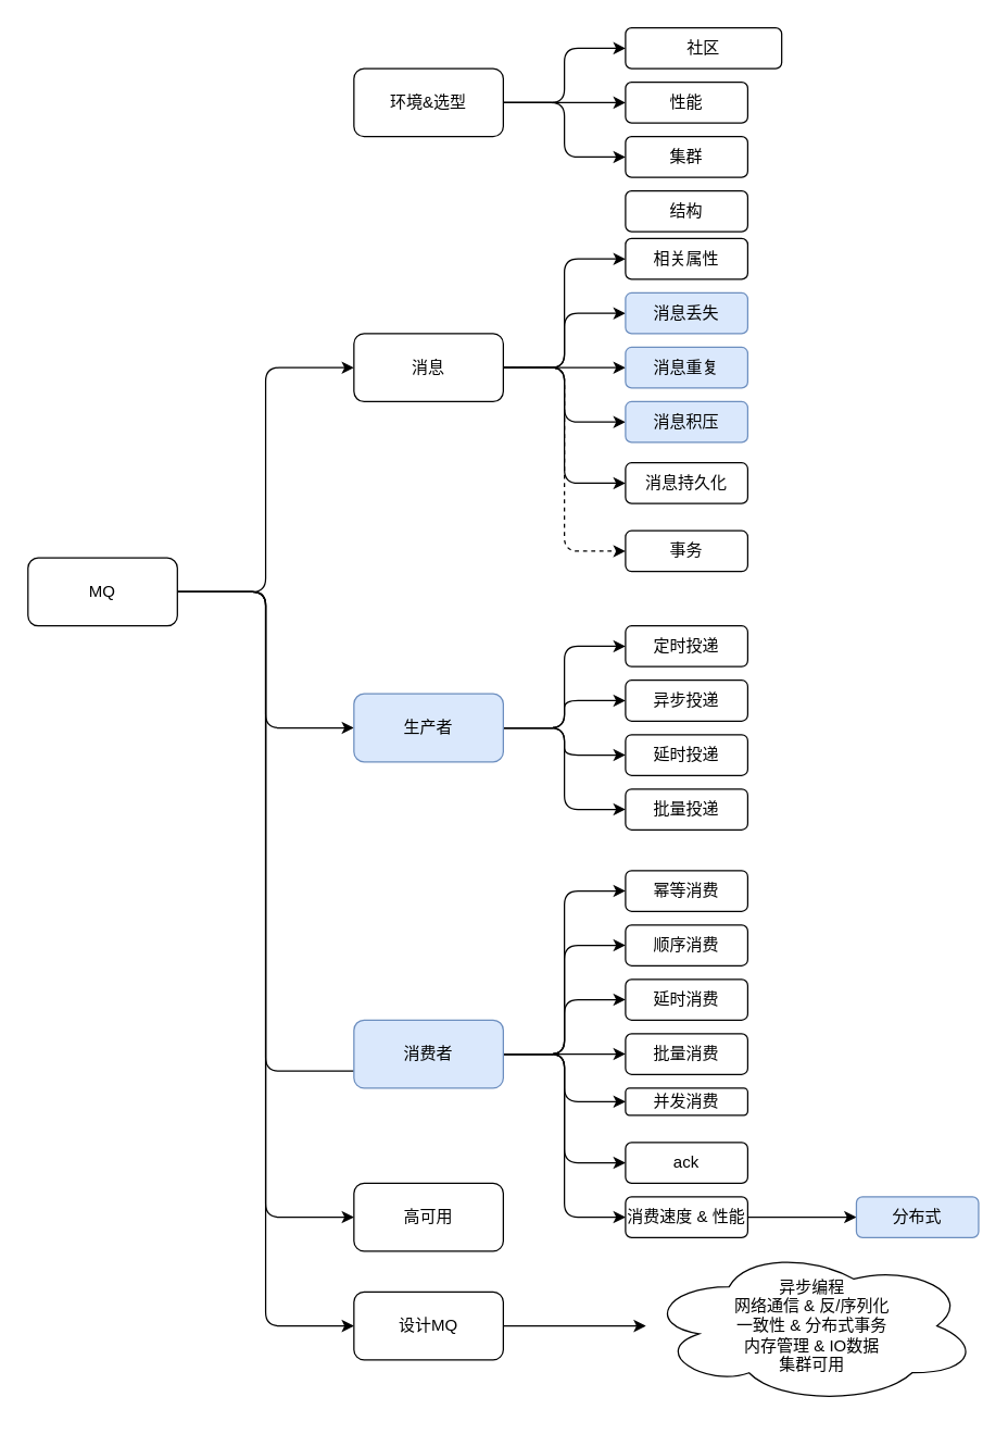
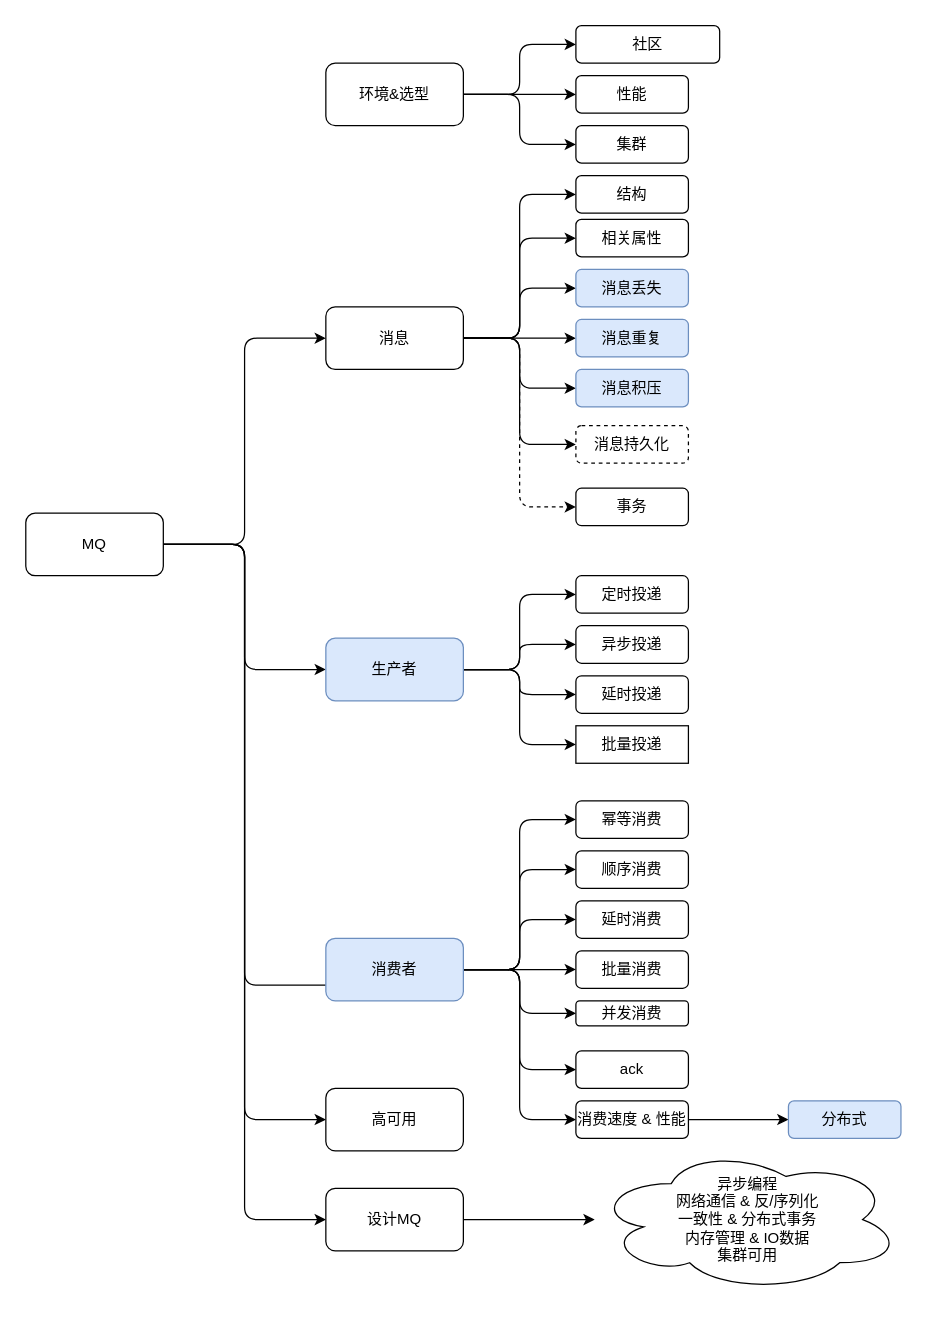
+ <mxCell id="15" style="edgeStyle=orthogonalEdgeStyle;rounded=1;orthogonalLoop=1;jettySize=auto;html=1;entryX=0;entryY=0.5;entryDx=0;entryDy=0;" parent="1" source="22" target="23" edge="1"><mxGeometry relative="1" as="geometry" /></mxCell>
- <mxCell id="28" value="消息持久化" style="rounded=1;whiteSpace=wrap;html=1;" parent="1" vertex="1"><mxGeometry x="460" y="340" width="90" height="30" as="geometry" /></mxCell>
+ <mxCell id="28" value="消息持久化" style="rounded=1;whiteSpace=wrap;html=1;dashed=1;" parent="1" vertex="1"><mxGeometry x="460" y="340" width="90" height="30" as="geometry" /></mxCell>
- <mxCell id="38" value="批量投递" style="rounded=1;whiteSpace=wrap;html=1;" parent="1" vertex="1"><mxGeometry x="460" y="580" width="90" height="30" as="geometry" /></mxCell>
+ <mxCell id="38" value="批量投递" style="whiteSpace=wrap;html=1;rounded=0;" parent="1" vertex="1"><mxGeometry x="460" y="580" width="90" height="30" as="geometry" /></mxCell>
